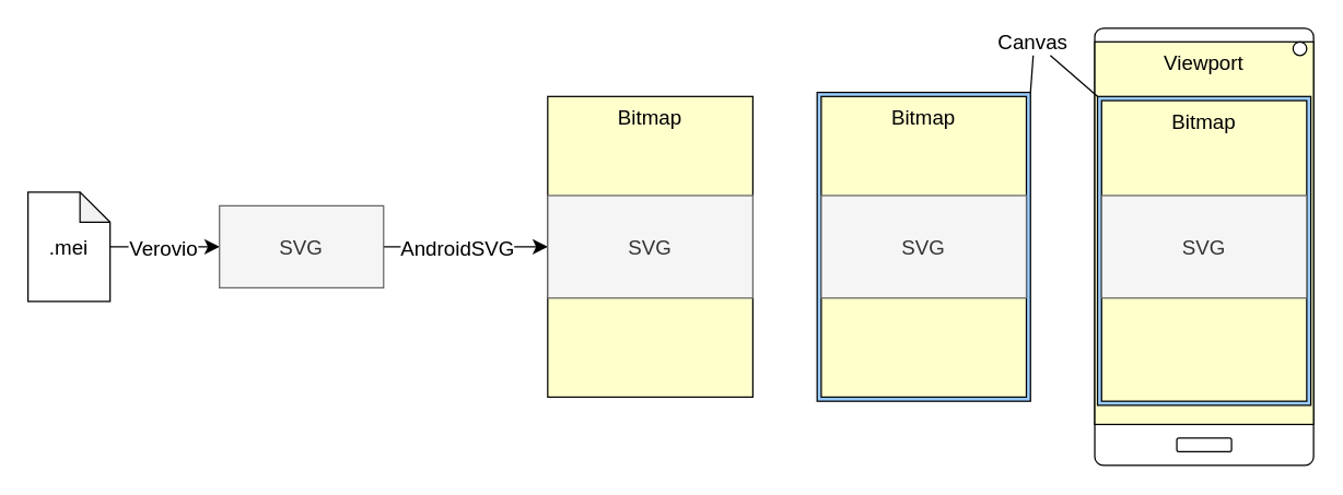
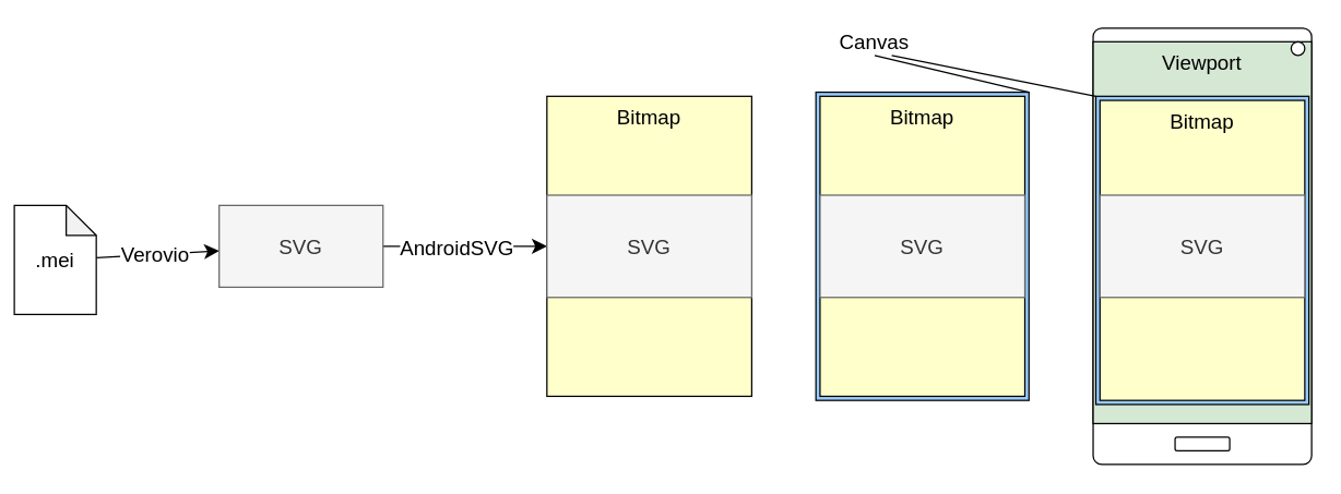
- <mxCell id="20" value="&lt;span style=&quot;color: rgb(0, 0, 0); font-family: Helvetica; font-size: 15px; font-style: normal; font-variant-ligatures: normal; font-variant-caps: normal; font-weight: 400; letter-spacing: normal; orphans: 2; text-align: center; text-indent: 0px; text-transform: none; widows: 2; word-spacing: 0px; -webkit-text-stroke-width: 0px; white-space: normal; background-color: rgb(255, 255, 255); text-decoration-thickness: initial; text-decoration-style: initial; text-decoration-color: initial; float: none; display: inline !important;&quot;&gt;Canvas&lt;/span&gt;" style="text;html=1;align=center;verticalAlign=middle;whiteSpace=wrap;rounded=0;fontSize=15;" vertex="1" parent="1"><mxGeometry x="730" y="20" width="50" height="20" as="geometry" /></mxCell>
+ <mxCell id="20" value="&lt;span style=&quot;color: rgb(0, 0, 0); font-family: Helvetica; font-size: 15px; font-style: normal; font-variant-ligatures: normal; font-variant-caps: normal; font-weight: 400; letter-spacing: normal; orphans: 2; text-align: center; text-indent: 0px; text-transform: none; widows: 2; word-spacing: 0px; -webkit-text-stroke-width: 0px; white-space: normal; background-color: rgb(255, 255, 255); text-decoration-thickness: initial; text-decoration-style: initial; text-decoration-color: initial; float: none; display: inline !important;&quot;&gt;Canvas&lt;/span&gt;" style="text;html=1;align=center;verticalAlign=middle;whiteSpace=wrap;rounded=0;fontSize=15;" vertex="1" parent="1"><mxGeometry x="615" y="20" width="50" height="20" as="geometry" /></mxCell>
- <mxCell id="15" value="Viewport" style="rounded=0;whiteSpace=wrap;html=1;fillColor=#ffffcc;verticalAlign=top;fontSize=15;" vertex="1" parent="1"><mxGeometry x="800" y="30" width="160" height="280" as="geometry" /></mxCell>
+ <mxCell id="15" value="Viewport" style="rounded=0;whiteSpace=wrap;html=1;fillColor=#D5E8D4;verticalAlign=top;fontSize=15;" vertex="1" parent="1"><mxGeometry x="800" y="30" width="160" height="280" as="geometry" /></mxCell>
- <mxCell id="6" value=".mei" style="shape=note;whiteSpace=wrap;html=1;backgroundOutline=1;darkOpacity=0.05;size=22;fontSize=15;" vertex="1" parent="1"><mxGeometry x="20" y="140" width="60" height="80" as="geometry" /></mxCell>
+ <mxCell id="6" value=".mei" style="shape=note;whiteSpace=wrap;html=1;backgroundOutline=1;darkOpacity=0.05;size=22;fontSize=15;" vertex="1" parent="1"><mxGeometry x="10" y="150" width="60" height="80" as="geometry" /></mxCell>
